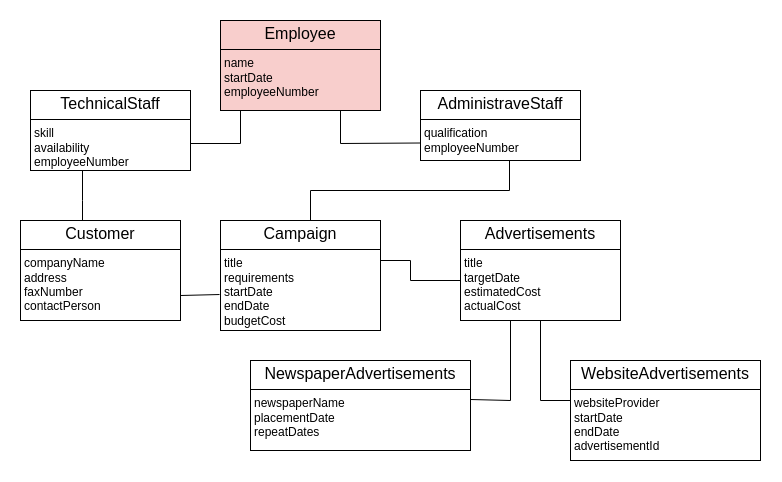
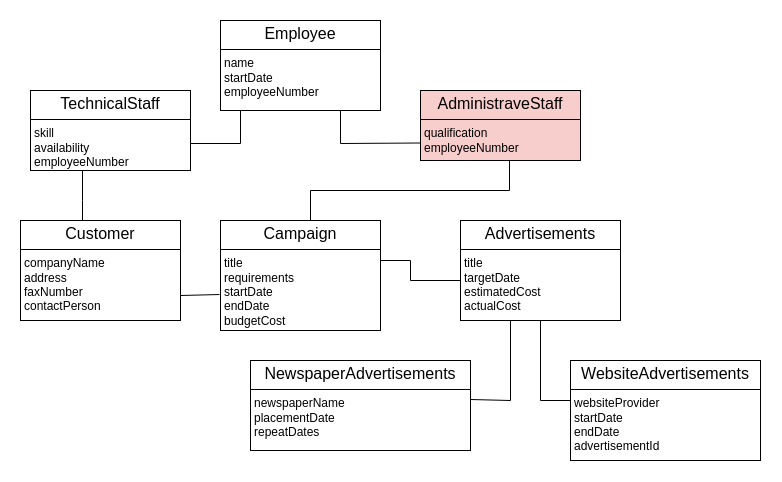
- <mxCell id="4" value="&lt;p style=&quot;margin:0px;margin-top:4px;text-align:center;&quot;&gt;&lt;font style=&quot;font-size: 16px;&quot;&gt;Employee&lt;/font&gt;&lt;/p&gt;&lt;hr size=&quot;1&quot; style=&quot;border-style:solid;&quot;&gt;&lt;p style=&quot;margin:0px;margin-left:4px;&quot;&gt;&lt;font style=&quot;font-size: 12px;&quot;&gt;name&lt;/font&gt;&lt;/p&gt;&lt;p style=&quot;margin:0px;margin-left:4px;&quot;&gt;&lt;font style=&quot;font-size: 12px;&quot;&gt;startDate&lt;/font&gt;&lt;/p&gt;&lt;p style=&quot;margin:0px;margin-left:4px;&quot;&gt;&lt;font style=&quot;font-size: 12px;&quot;&gt;employeeNumber&lt;/font&gt;&lt;/p&gt;" style="verticalAlign=top;align=left;overflow=fill;html=1;whiteSpace=wrap;fillColor=#f8cecc;" parent="1" vertex="1"><mxGeometry x="220" y="20" width="160" height="90" as="geometry" /></mxCell>
+ <mxCell id="4" value="&lt;p style=&quot;margin:0px;margin-top:4px;text-align:center;&quot;&gt;&lt;font style=&quot;font-size: 16px;&quot;&gt;Employee&lt;/font&gt;&lt;/p&gt;&lt;hr size=&quot;1&quot; style=&quot;border-style:solid;&quot;&gt;&lt;p style=&quot;margin:0px;margin-left:4px;&quot;&gt;&lt;font style=&quot;font-size: 12px;&quot;&gt;name&lt;/font&gt;&lt;/p&gt;&lt;p style=&quot;margin:0px;margin-left:4px;&quot;&gt;&lt;font style=&quot;font-size: 12px;&quot;&gt;startDate&lt;/font&gt;&lt;/p&gt;&lt;p style=&quot;margin:0px;margin-left:4px;&quot;&gt;&lt;font style=&quot;font-size: 12px;&quot;&gt;employeeNumber&lt;/font&gt;&lt;/p&gt;" style="verticalAlign=top;align=left;overflow=fill;html=1;whiteSpace=wrap;" parent="1" vertex="1"><mxGeometry x="220" y="20" width="160" height="90" as="geometry" /></mxCell>
- <mxCell id="2" value="&lt;p style=&quot;margin:0px;margin-top:4px;text-align:center;&quot;&gt;&lt;font style=&quot;font-size: 16px;&quot;&gt;AdministraveStaff&lt;/font&gt;&lt;/p&gt;&lt;hr size=&quot;1&quot; style=&quot;border-style:solid;&quot;&gt;&lt;p style=&quot;margin:0px;margin-left:4px;&quot;&gt;qualification&lt;/p&gt;&lt;p style=&quot;margin:0px;margin-left:4px;&quot;&gt;&lt;/p&gt;&lt;p style=&quot;margin:0px;margin-left:4px;&quot;&gt;&lt;span style=&quot;background-color: transparent; color: light-dark(rgb(0, 0, 0), rgb(255, 255, 255));&quot;&gt;employeeNumber&lt;/span&gt;&lt;/p&gt;" style="verticalAlign=top;align=left;overflow=fill;html=1;whiteSpace=wrap;" parent="1" vertex="1"><mxGeometry x="420" y="90" width="160" height="70" as="geometry" /></mxCell>
+ <mxCell id="2" value="&lt;p style=&quot;margin:0px;margin-top:4px;text-align:center;&quot;&gt;&lt;font style=&quot;font-size: 16px;&quot;&gt;AdministraveStaff&lt;/font&gt;&lt;/p&gt;&lt;hr size=&quot;1&quot; style=&quot;border-style:solid;&quot;&gt;&lt;p style=&quot;margin:0px;margin-left:4px;&quot;&gt;qualification&lt;/p&gt;&lt;p style=&quot;margin:0px;margin-left:4px;&quot;&gt;&lt;/p&gt;&lt;p style=&quot;margin:0px;margin-left:4px;&quot;&gt;&lt;span style=&quot;background-color: transparent; color: light-dark(rgb(0, 0, 0), rgb(255, 255, 255));&quot;&gt;employeeNumber&lt;/span&gt;&lt;/p&gt;" style="verticalAlign=top;align=left;overflow=fill;html=1;whiteSpace=wrap;fillColor=#f8cecc;" parent="1" vertex="1"><mxGeometry x="420" y="90" width="160" height="70" as="geometry" /></mxCell>
